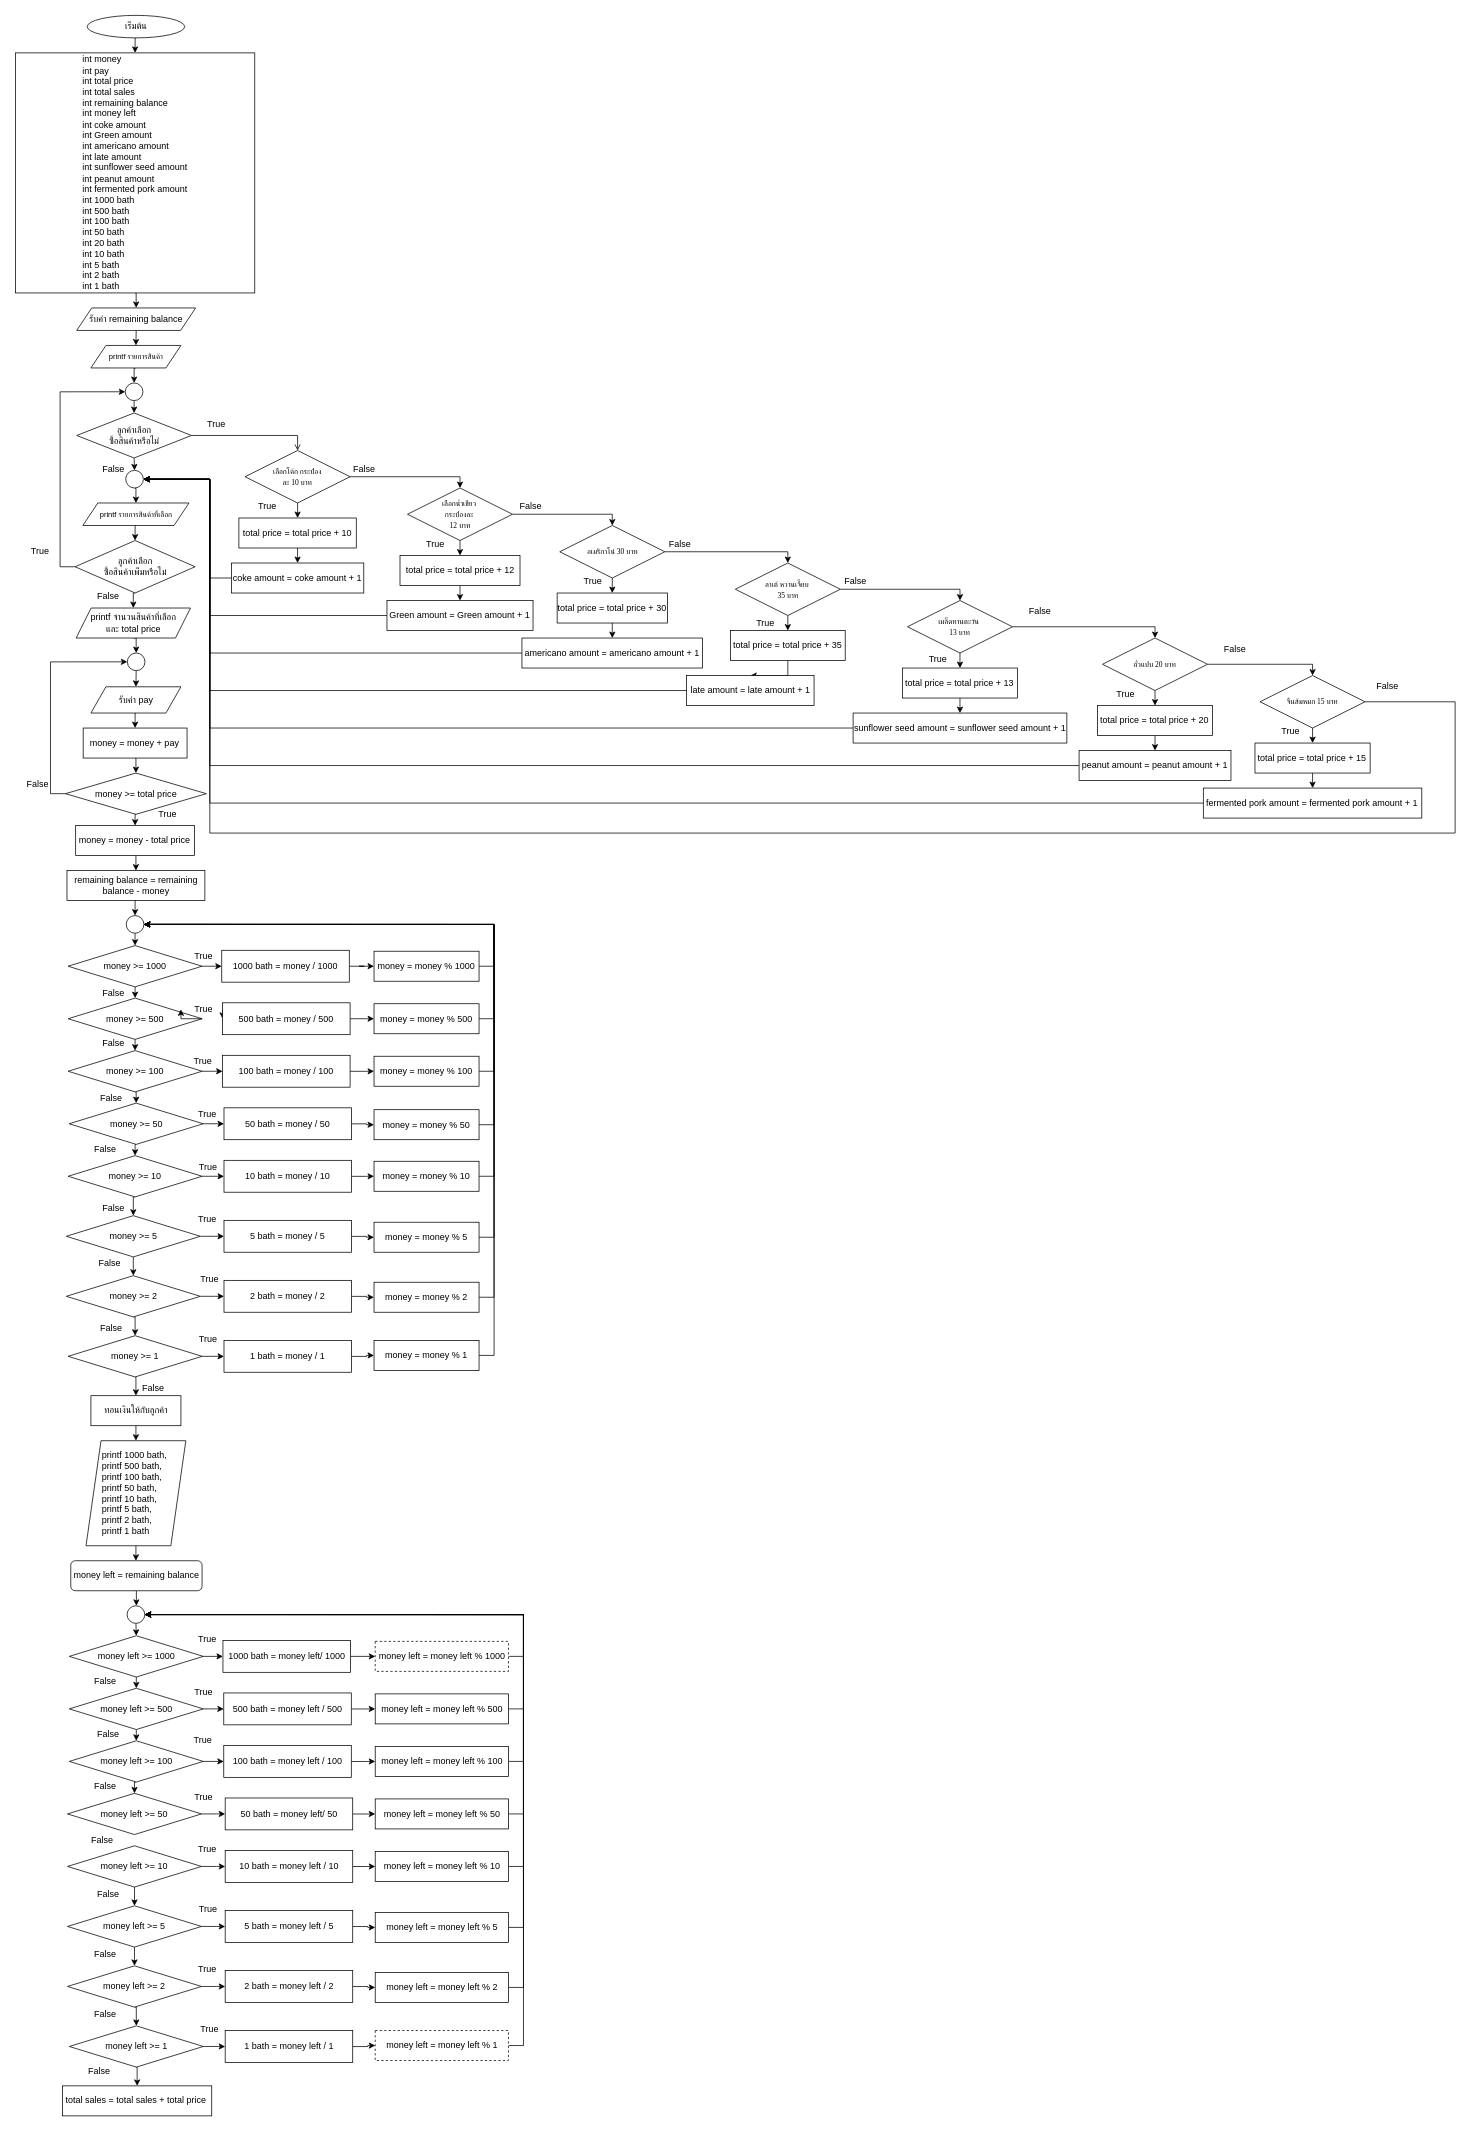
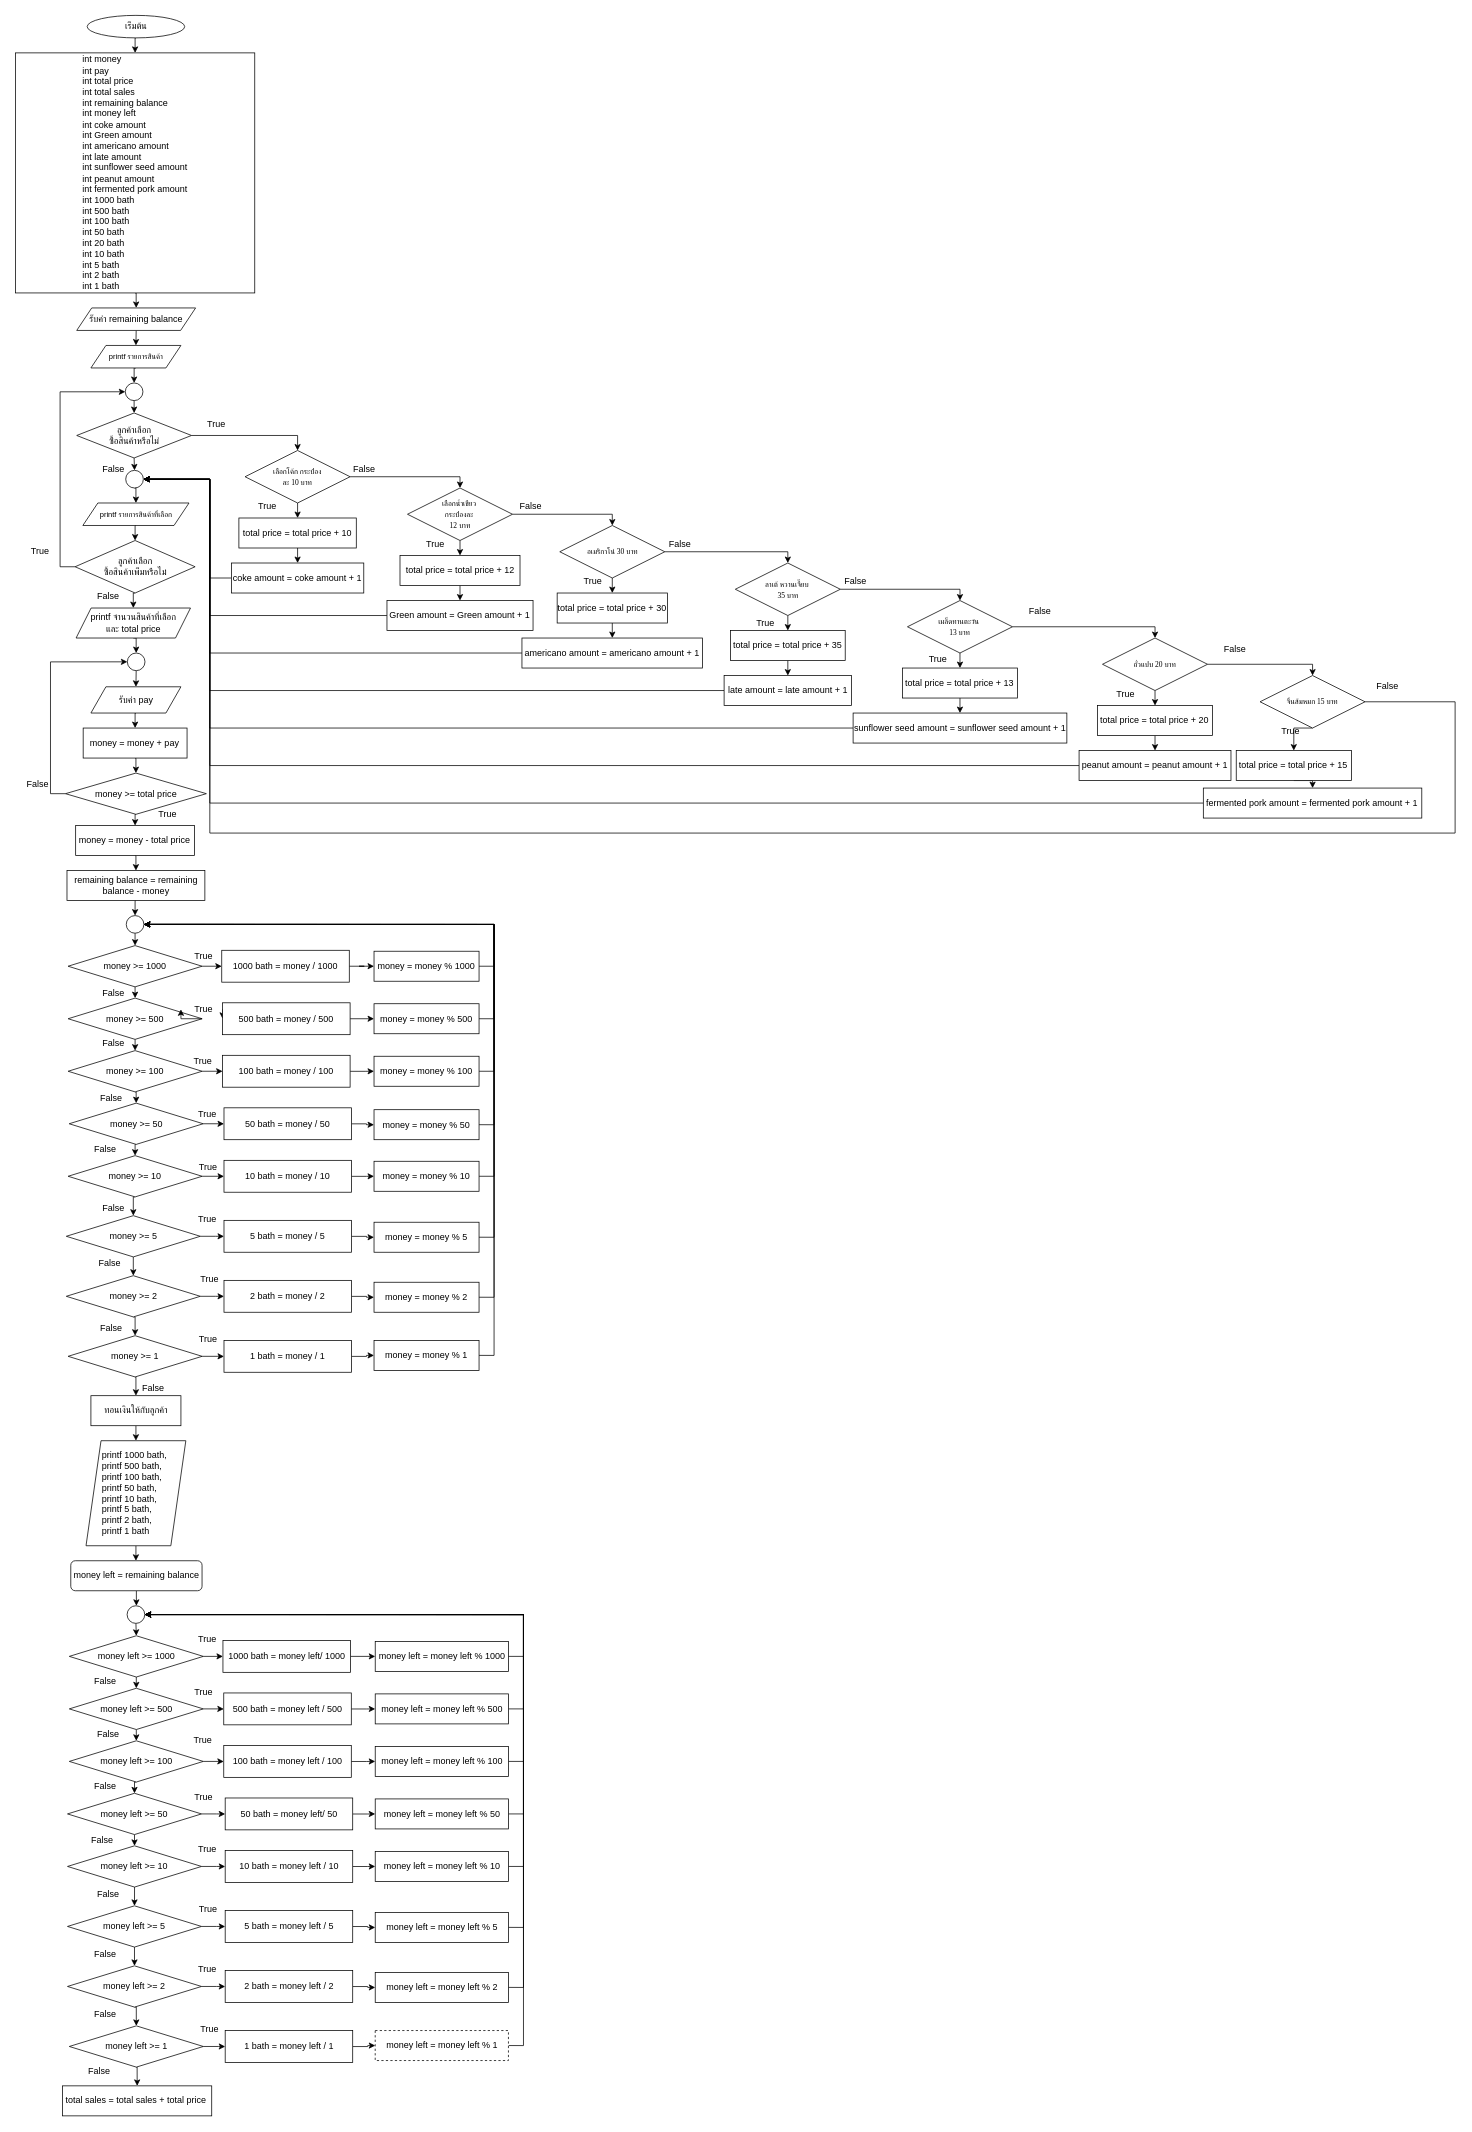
- <mxCell id="9" style="edgeStyle=orthogonalEdgeStyle;rounded=0;orthogonalLoop=1;jettySize=auto;html=1;exitX=1;exitY=0.5;exitDx=0;exitDy=0;entryX=0.5;entryY=0;entryDx=0;entryDy=0;endArrow=open;" parent="1" source="10" target="13" edge="1"><mxGeometry relative="1" as="geometry" /></mxCell>
+ <mxCell id="9" style="edgeStyle=orthogonalEdgeStyle;rounded=0;orthogonalLoop=1;jettySize=auto;html=1;exitX=1;exitY=0.5;exitDx=0;exitDy=0;entryX=0.5;entryY=0;entryDx=0;entryDy=0;" parent="1" source="10" target="13" edge="1"><mxGeometry relative="1" as="geometry" /></mxCell>
- <mxCell id="64" value="late amount&amp;nbsp;= late amount + 1" style="rounded=0;whiteSpace=wrap;html=1;" parent="1" vertex="1"><mxGeometry x="914.64" y="900" width="169.9" height="40" as="geometry" /></mxCell>
+ <mxCell id="64" value="late amount&amp;nbsp;= late amount + 1" style="rounded=0;whiteSpace=wrap;html=1;" parent="1" vertex="1"><mxGeometry x="964.64" y="900" width="169.9" height="40" as="geometry" /></mxCell>
- <mxCell id="49" value="total price&amp;nbsp;= total price&amp;nbsp;+ 15" style="rounded=0;whiteSpace=wrap;html=1;" parent="1" vertex="1"><mxGeometry x="1672.32" y="990" width="153.49" height="40" as="geometry" /></mxCell>
+ <mxCell id="49" value="total price&amp;nbsp;= total price&amp;nbsp;+ 15" style="rounded=0;whiteSpace=wrap;html=1;" parent="1" vertex="1"><mxGeometry x="1647.32" y="1000" width="153.49" height="40" as="geometry" /></mxCell>
- <mxCell id="152" value="money left = money left&amp;nbsp;% 1000" style="rounded=0;whiteSpace=wrap;html=1;dashed=1;" parent="1" vertex="1"><mxGeometry x="499.57" y="2187.5" width="177.59" height="40" as="geometry" /></mxCell>
+ <mxCell id="152" value="money left = money left&amp;nbsp;% 1000" style="rounded=0;whiteSpace=wrap;html=1;" parent="1" vertex="1"><mxGeometry x="499.57" y="2187.5" width="177.59" height="40" as="geometry" /></mxCell>
+ <mxCell id="167" style="edgeStyle=orthogonalEdgeStyle;rounded=0;orthogonalLoop=1;jettySize=auto;html=1;exitX=0.5;exitY=1;exitDx=0;exitDy=0;entryX=0.5;entryY=0;entryDx=0;entryDy=0;" parent="1" source="169" target="176" edge="1"><mxGeometry relative="1" as="geometry" /></mxCell>
